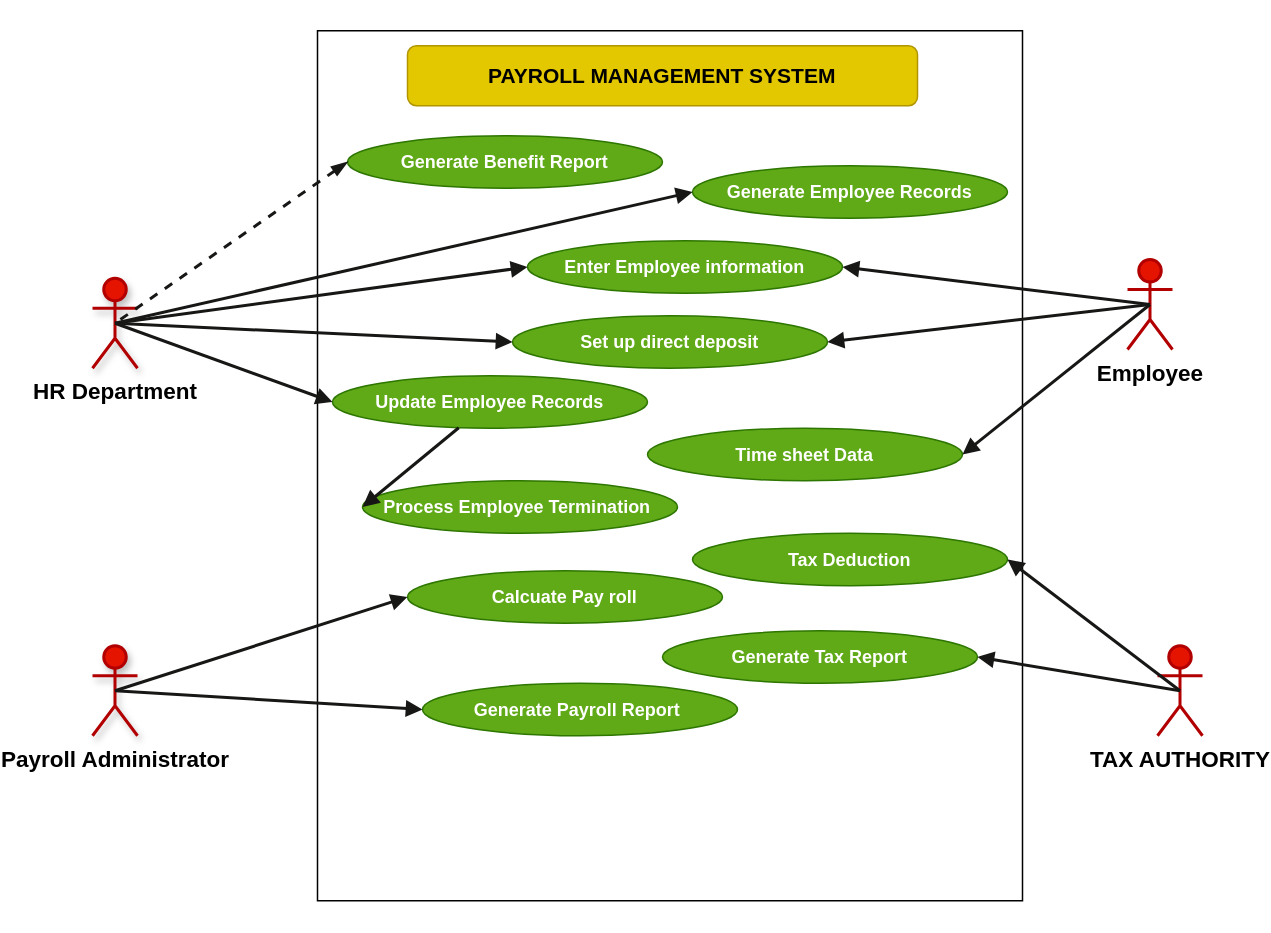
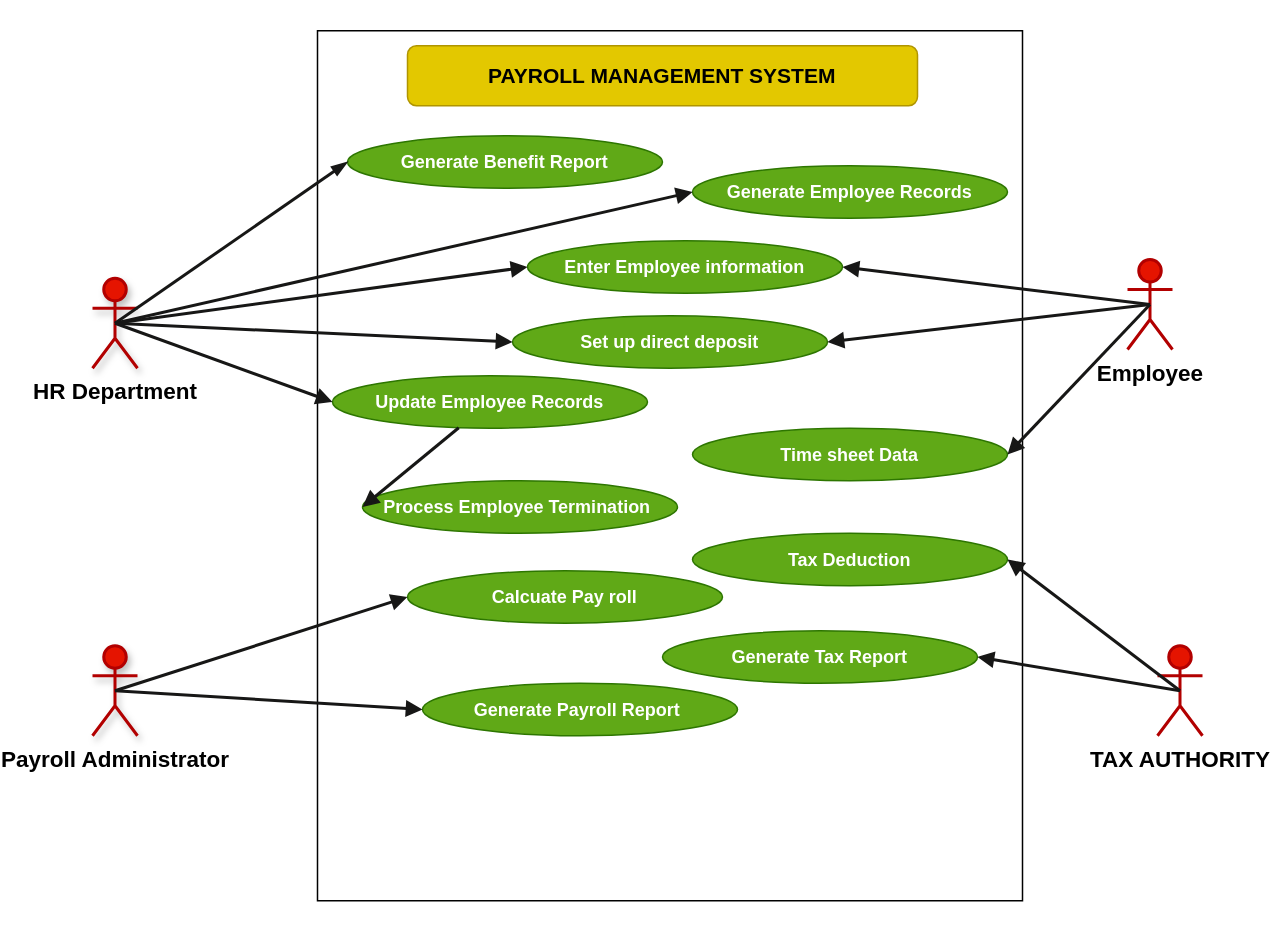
- <mxCell id="27" value="" style="endArrow=none;html=1;rounded=0;strokeWidth=2;fillColor=#d5e8d4;strokeColor=#171716;exitX=0;exitY=0.5;exitDx=0;exitDy=0;entryX=0.5;entryY=0.5;entryDx=0;entryDy=0;entryPerimeter=0;endFill=0;startArrow=blockThin;startFill=1;dashed=1;" parent="1" source="26" target="12" edge="1"><mxGeometry width="50" height="50" relative="1" as="geometry"><mxPoint x="300" y="165" as="sourcePoint" /><mxPoint x="90" y="200" as="targetPoint" /></mxGeometry></mxCell>
+ <mxCell id="27" value="" style="endArrow=none;html=1;rounded=0;strokeWidth=2;fillColor=#d5e8d4;strokeColor=#171716;exitX=0;exitY=0.5;exitDx=0;exitDy=0;entryX=0.5;entryY=0.5;entryDx=0;entryDy=0;entryPerimeter=0;endFill=0;startArrow=blockThin;startFill=1;" parent="1" source="26" target="12" edge="1"><mxGeometry width="50" height="50" relative="1" as="geometry"><mxPoint x="300" y="165" as="sourcePoint" /><mxPoint x="90" y="200" as="targetPoint" /></mxGeometry></mxCell>
- <mxCell id="6" value="&lt;b&gt;Time sheet Data&lt;/b&gt;" style="ellipse;whiteSpace=wrap;html=1;fillColor=#60a917;fontColor=#ffffff;strokeColor=#2D7600;" parent="1" vertex="1"><mxGeometry x="390" y="285" width="210" height="35" as="geometry" /></mxCell>
+ <mxCell id="6" value="&lt;b&gt;Time sheet Data&lt;/b&gt;" style="ellipse;whiteSpace=wrap;html=1;fillColor=#60a917;fontColor=#ffffff;strokeColor=#2D7600;" parent="1" vertex="1"><mxGeometry x="420" y="285" width="210" height="35" as="geometry" /></mxCell>
